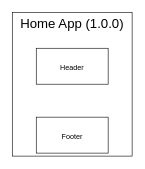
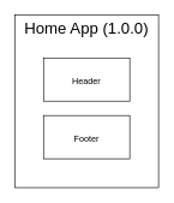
- <mxCell id="4" value="&lt;span style=&quot;font-size: 12px&quot;&gt;Footer&lt;/span&gt;" style="whiteSpace=wrap;html=1;fontSize=22;" parent="1" vertex="1"><mxGeometry x="60" y="195" width="120" height="60" as="geometry" /></mxCell>
+ <mxCell id="4" value="&lt;span style=&quot;font-size: 12px&quot;&gt;Footer&lt;/span&gt;" style="whiteSpace=wrap;html=1;fontSize=22;" parent="1" vertex="1"><mxGeometry x="60" y="160" width="120" height="60" as="geometry" /></mxCell>
